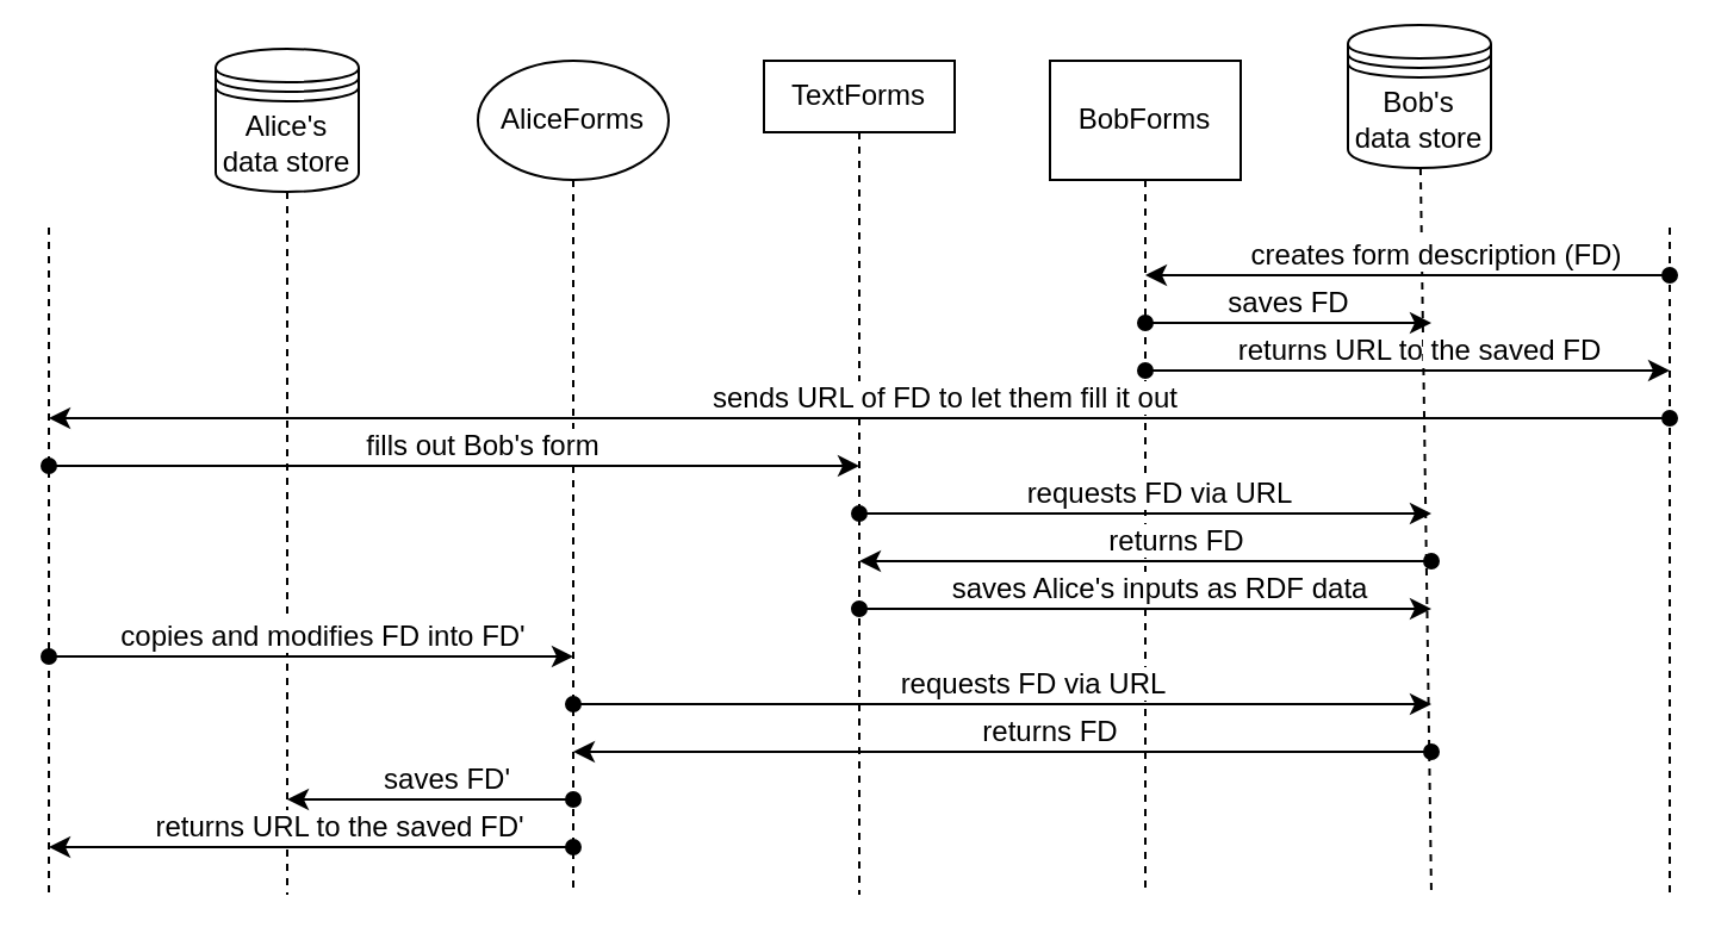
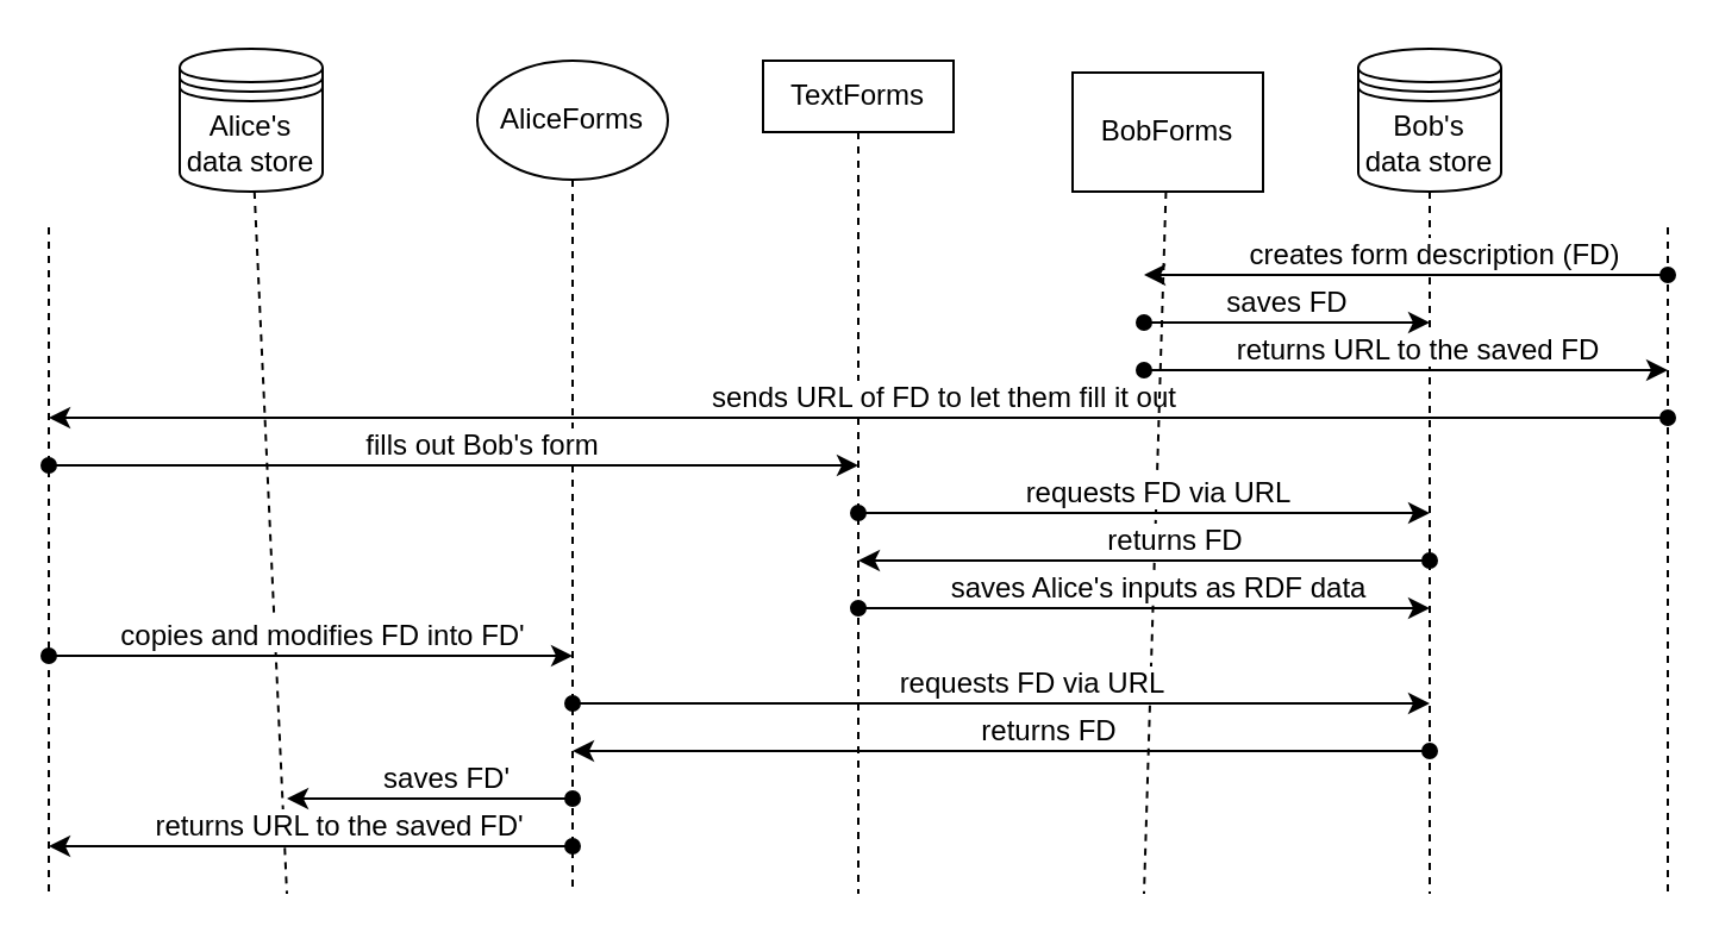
- <mxCell id="15" value="Bob's&lt;div&gt;data store&lt;/div&gt;" style="shape=datastore;whiteSpace=wrap;html=1;" vertex="1" parent="1"><mxGeometry x="565" y="10" width="60" height="60" as="geometry" /></mxCell>
+ <mxCell id="15" value="Bob's&lt;div&gt;data store&lt;/div&gt;" style="shape=datastore;whiteSpace=wrap;html=1;" vertex="1" parent="1"><mxGeometry x="570" y="20" width="60" height="60" as="geometry" /></mxCell>
- <mxCell id="9" value="Alice's&lt;div&gt;data store&lt;/div&gt;" style="shape=datastore;whiteSpace=wrap;html=1;" vertex="1" parent="1"><mxGeometry x="90" y="20" width="60" height="60" as="geometry" /></mxCell>
+ <mxCell id="9" value="Alice's&lt;div&gt;data store&lt;/div&gt;" style="shape=datastore;whiteSpace=wrap;html=1;" vertex="1" parent="1"><mxGeometry x="75" y="20" width="60" height="60" as="geometry" /></mxCell>
- <mxCell id="13" value="BobForms" style="html=1;whiteSpace=wrap;" vertex="1" parent="1"><mxGeometry x="440" y="25" width="80" height="50" as="geometry" /></mxCell>
+ <mxCell id="13" value="BobForms" style="html=1;whiteSpace=wrap;" vertex="1" parent="1"><mxGeometry x="450" y="30" width="80" height="50" as="geometry" /></mxCell>
